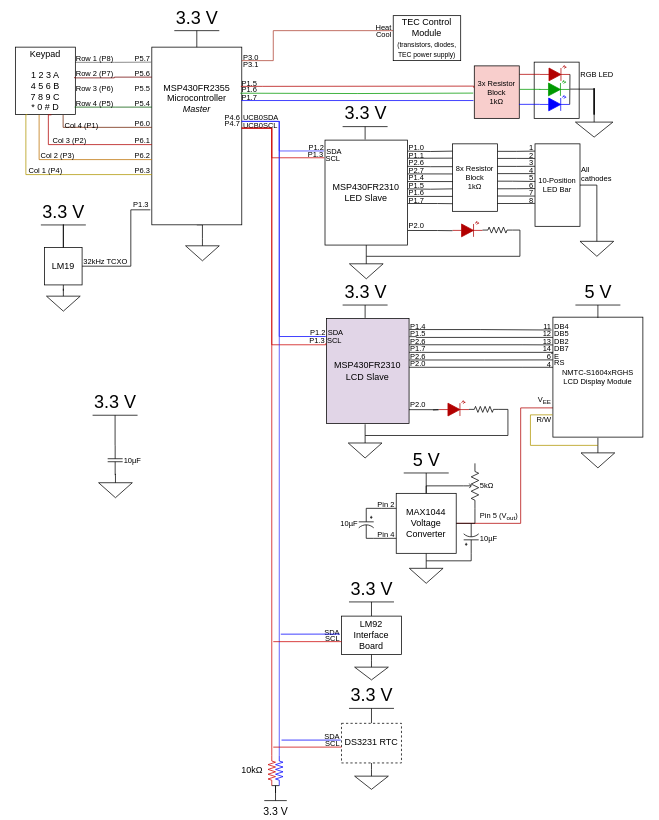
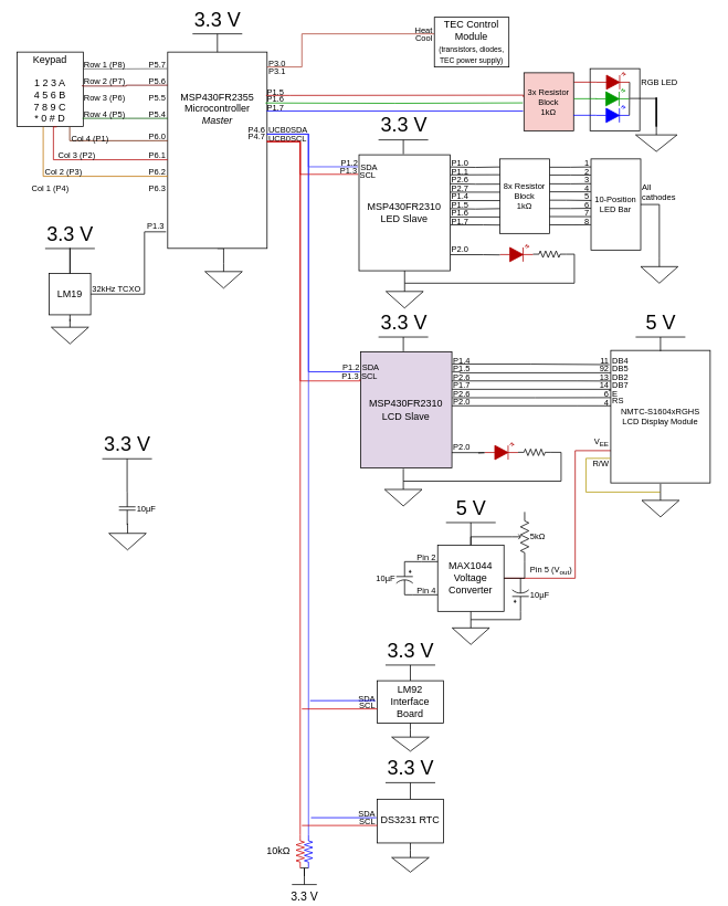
- <mxCell id="134" style="edgeStyle=orthogonalEdgeStyle;rounded=0;orthogonalLoop=1;jettySize=auto;html=1;exitX=0.198;exitY=1;exitDx=0;exitDy=0;endArrow=none;endFill=0;exitPerimeter=0;fillColor=#e3c800;strokeColor=#B09500;entryX=1;entryY=1;entryDx=0;entryDy=0;" parent="1" source="120" target="141" edge="1"><mxGeometry relative="1" as="geometry"><mxPoint x="12.52" y="202" as="sourcePoint" /><mxPoint x="112" y="262" as="targetPoint" /><Array as="points"><mxPoint x="34" y="152" /><mxPoint x="34" y="232" /></Array></mxGeometry></mxCell>
- <mxCell id="113" value="12" style="text;html=1;strokeColor=none;fillColor=none;align=right;verticalAlign=middle;whiteSpace=wrap;rounded=0;movable=1;resizable=1;rotatable=1;deletable=1;editable=1;connectable=1;fontSize=10;fontStyle=0" parent="1" vertex="1"><mxGeometry x="707" y="439.17" width="30" height="10" as="geometry" /></mxCell>
+ <mxCell id="113" value="92" style="text;html=1;strokeColor=none;fillColor=none;align=right;verticalAlign=middle;whiteSpace=wrap;rounded=0;movable=1;resizable=1;rotatable=1;deletable=1;editable=1;connectable=1;fontSize=10;fontStyle=0" parent="1" vertex="1"><mxGeometry x="707" y="439.17" width="30" height="10" as="geometry" /></mxCell>
- <mxCell id="195" value="DS3231 RTC" style="rounded=0;whiteSpace=wrap;html=1;dashed=1;" parent="191" vertex="1"><mxGeometry x="30" y="29.94" width="80" height="52.836" as="geometry" /></mxCell>
+ <mxCell id="195" value="DS3231 RTC" style="rounded=0;whiteSpace=wrap;html=1;" parent="191" vertex="1"><mxGeometry x="30" y="29.94" width="80" height="52.836" as="geometry" /></mxCell>
